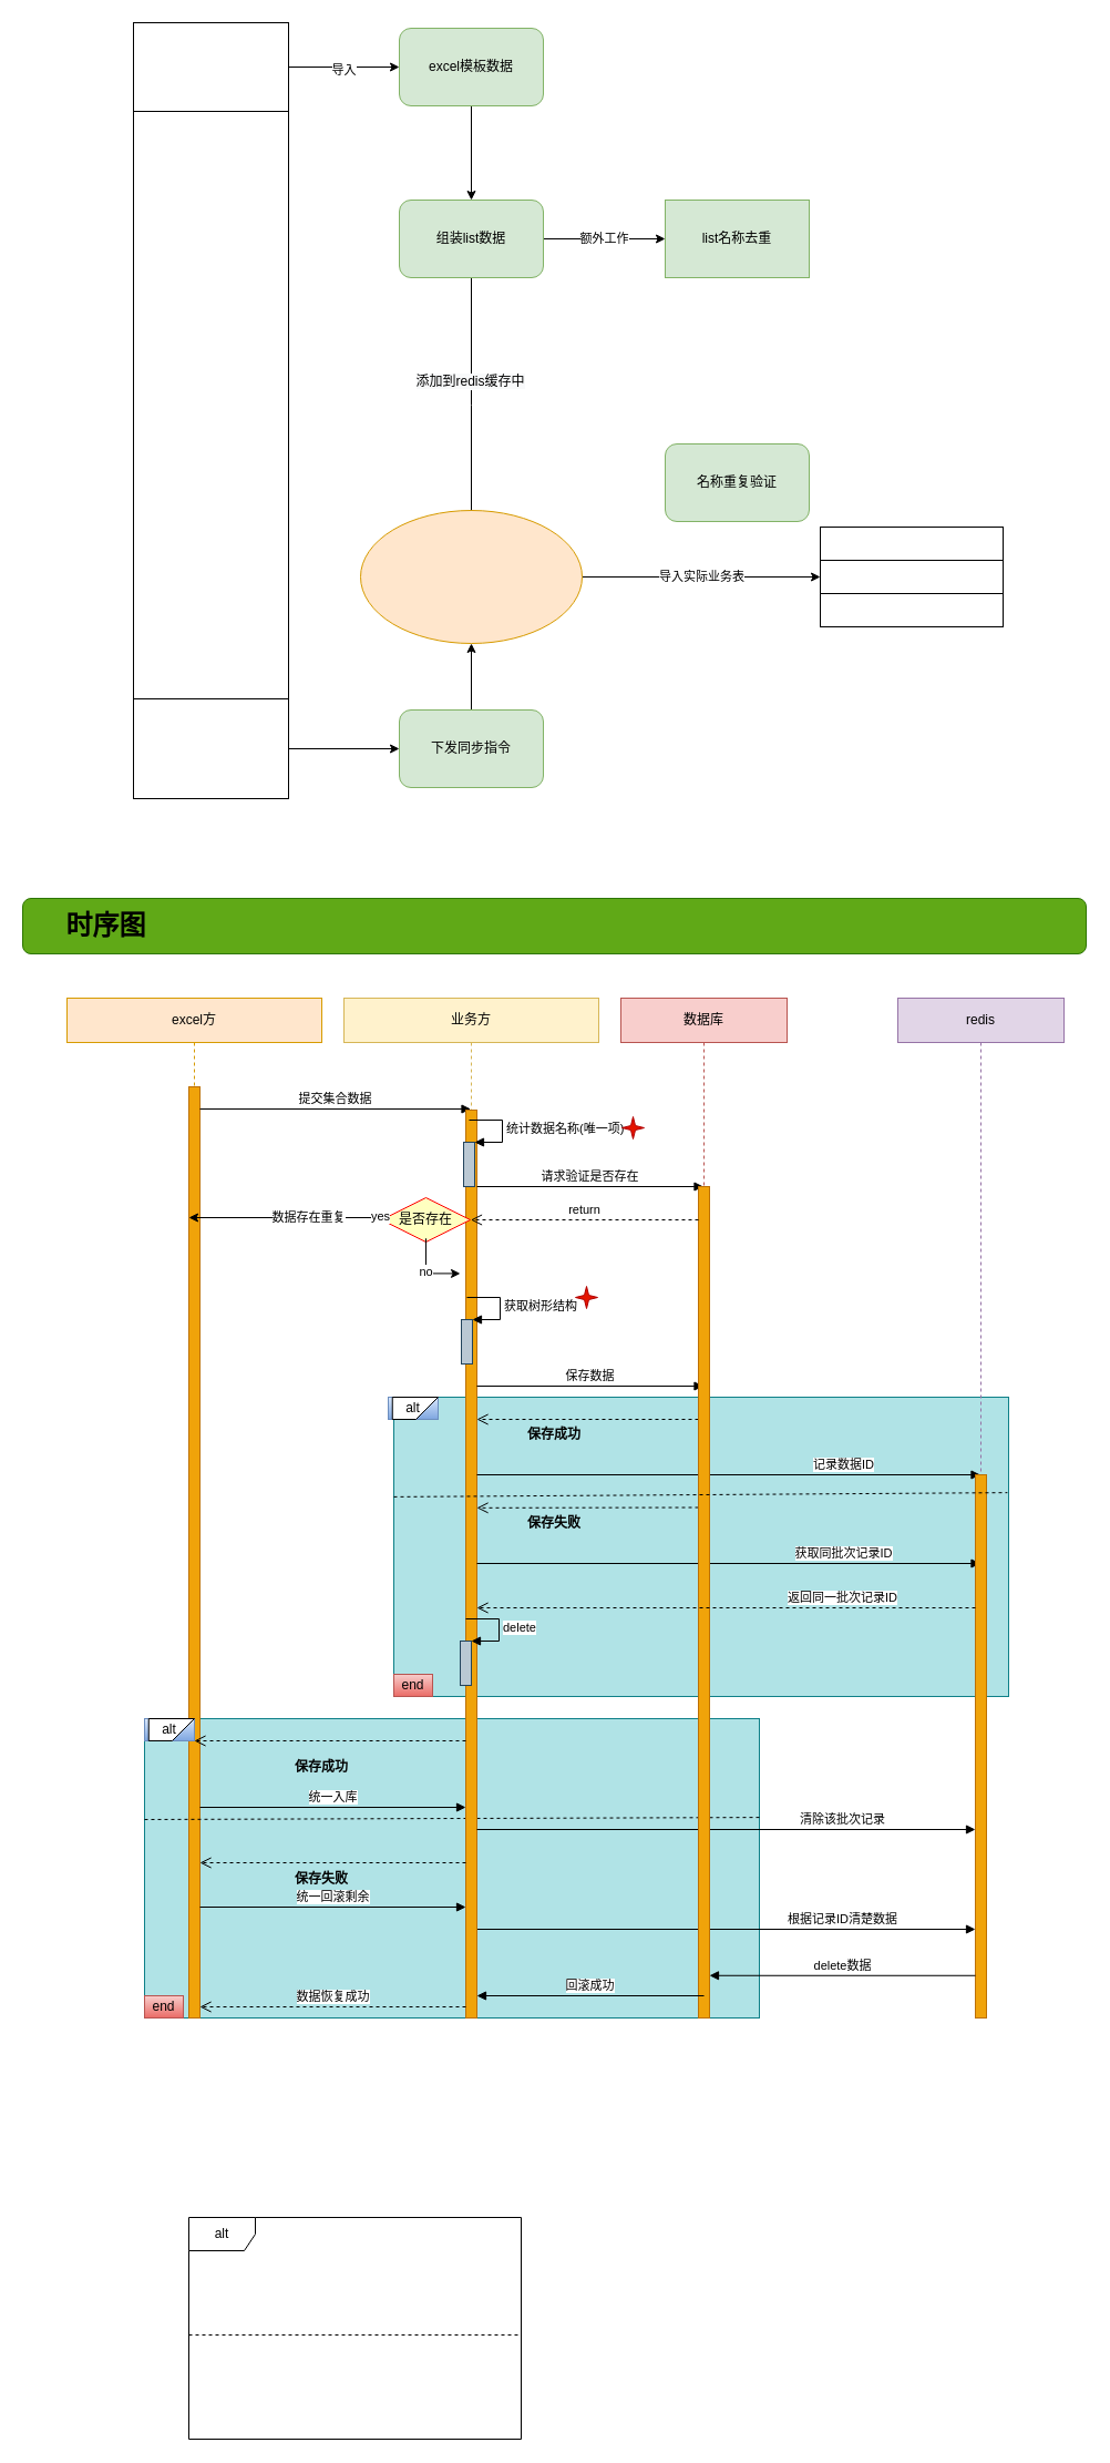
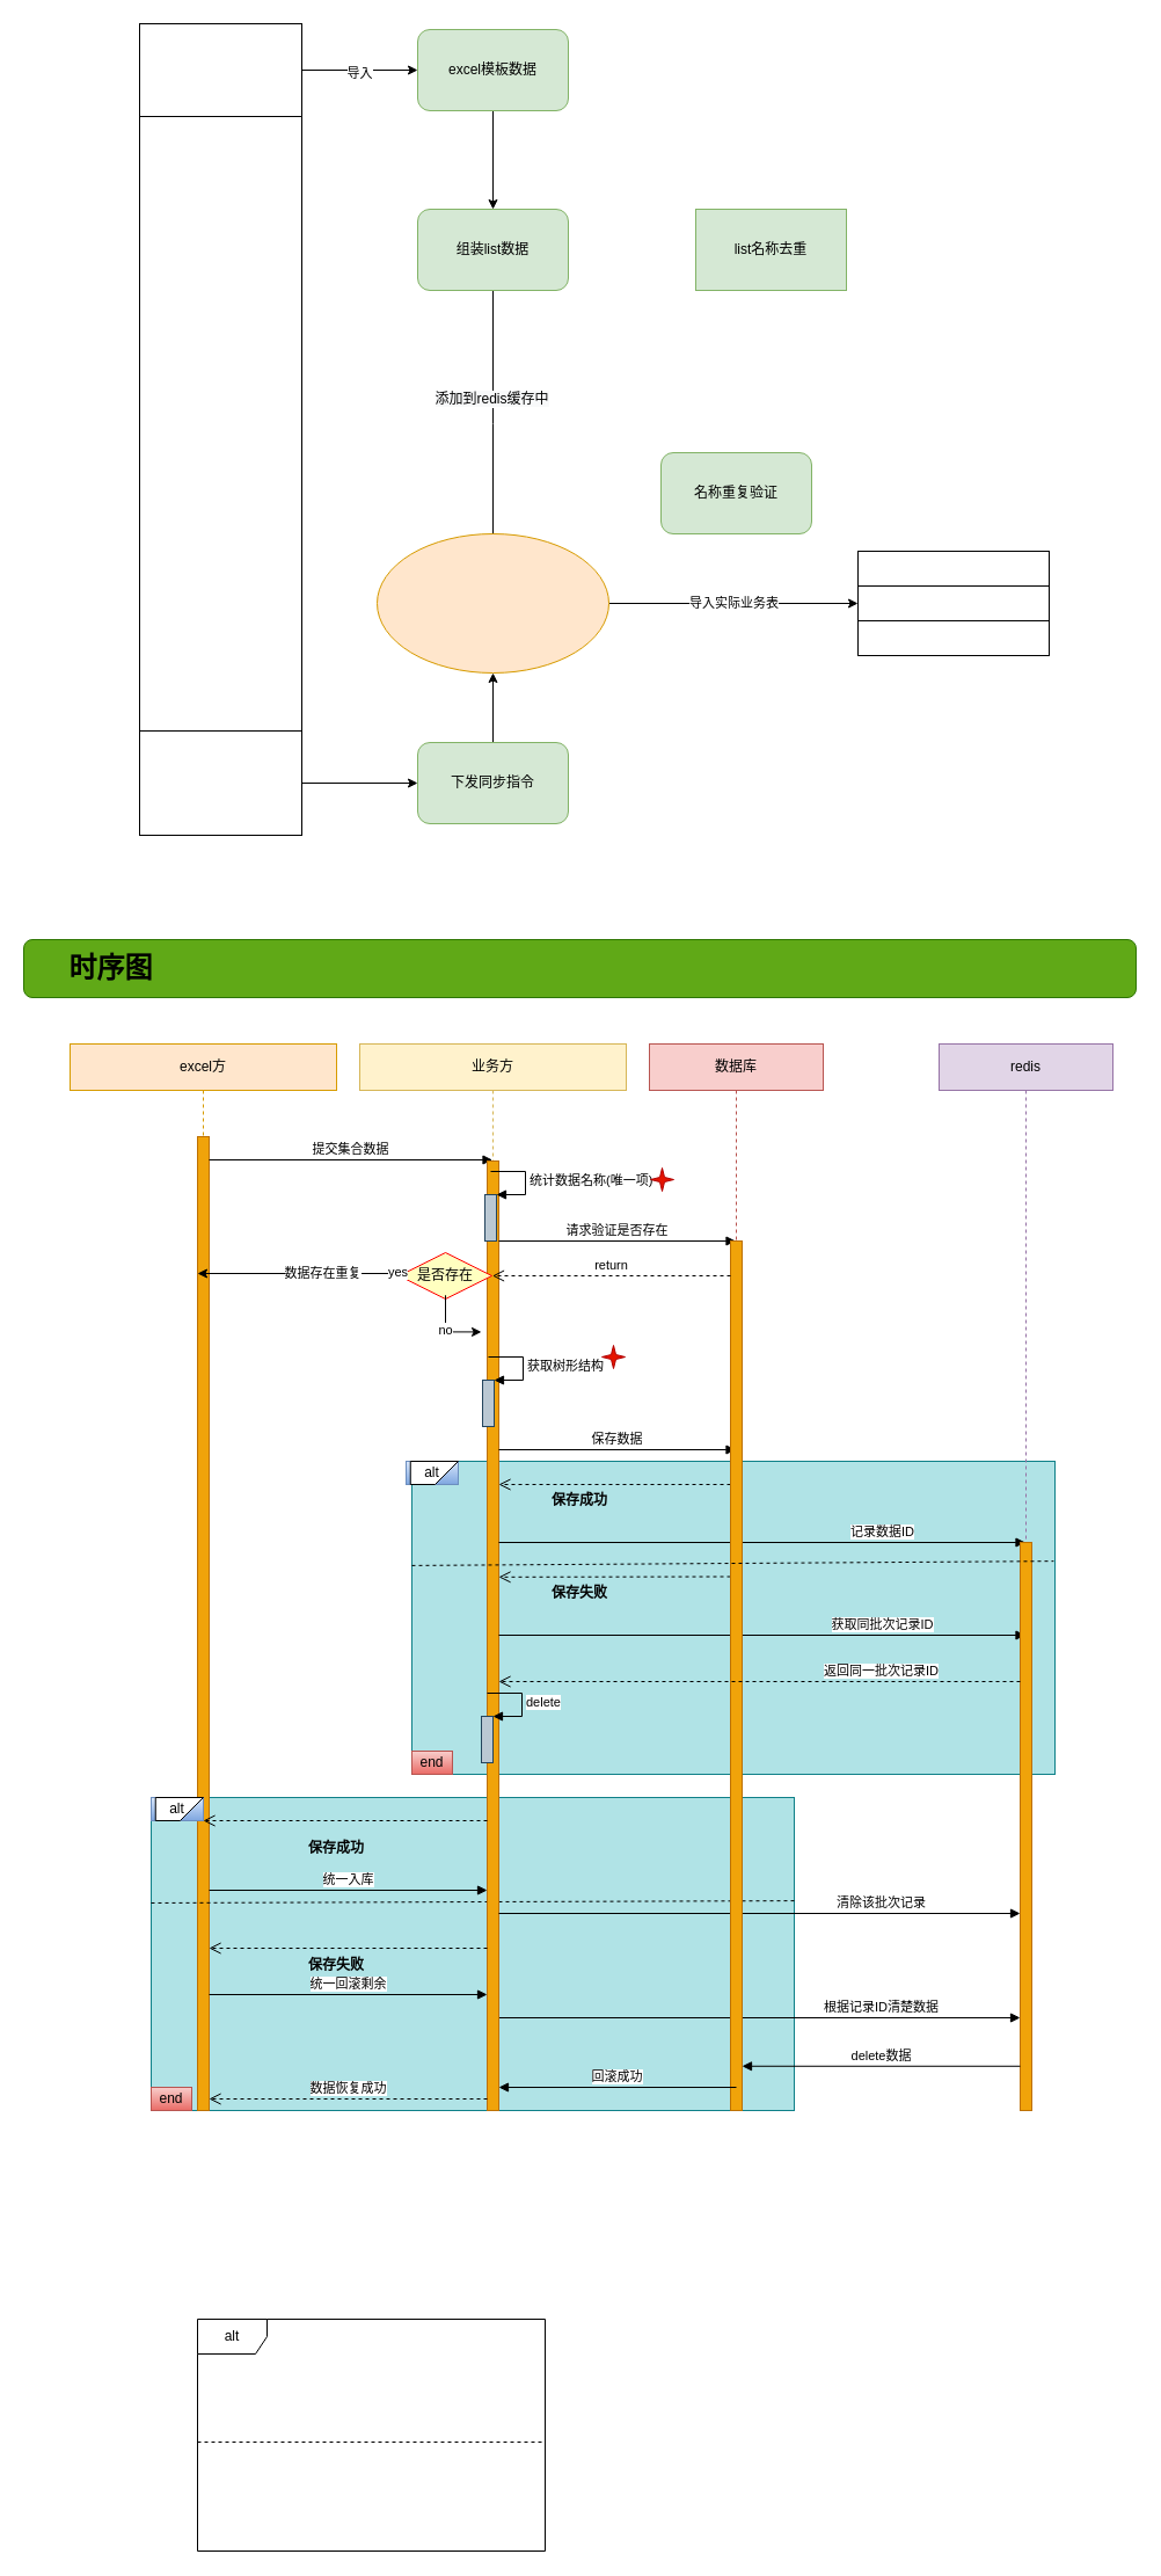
- <mxCell id="5" value="额外工作" style="edgeStyle=orthogonalEdgeStyle;rounded=0;orthogonalLoop=1;jettySize=auto;html=1;" edge="1" parent="1" source="8" target="9"><mxGeometry relative="1" as="geometry" /></mxCell>
- <mxCell id="10" value="名称重复验证" style="rounded=1;whiteSpace=wrap;html=1;fillColor=#d5e8d4;strokeColor=#82b366;" vertex="1" parent="1"><mxGeometry x="600" y="400" width="130" height="70" as="geometry" /></mxCell>
+ <mxCell id="10" value="名称重复验证" style="rounded=1;whiteSpace=wrap;html=1;fillColor=#d5e8d4;strokeColor=#82b366;" vertex="1" parent="1"><mxGeometry x="570" y="390" width="130" height="70" as="geometry" /></mxCell>
